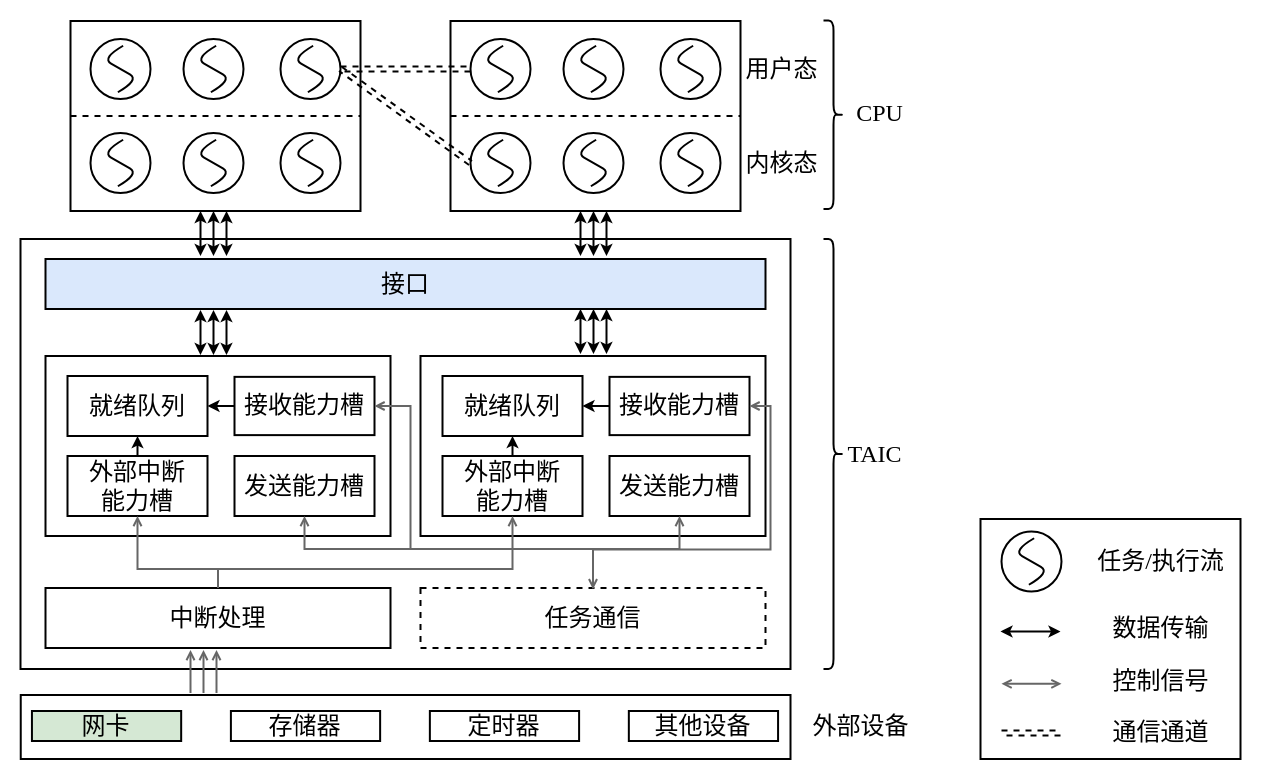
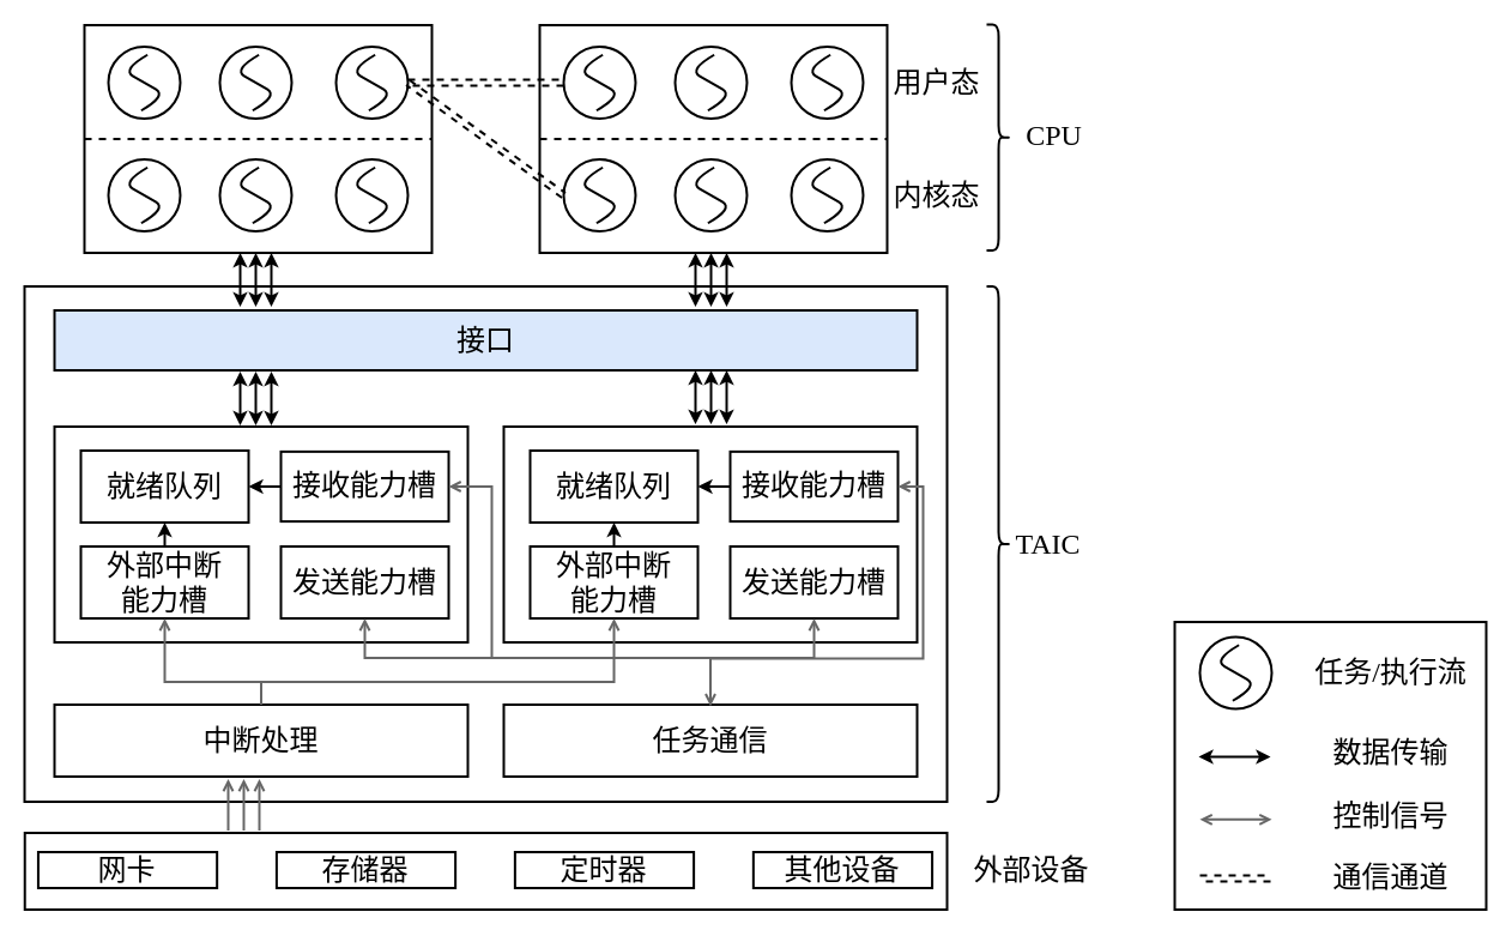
- <mxCell id="22" value="任务通信" style="rounded=0;whiteSpace=wrap;html=1;strokeWidth=2;fontFamily=宋体;fontSize=24;dashed=1;" parent="1" vertex="1"><mxGeometry x="420" y="587.5" width="345" height="60" as="geometry" /></mxCell>
+ <mxCell id="22" value="任务通信" style="rounded=0;whiteSpace=wrap;html=1;strokeWidth=2;fontFamily=宋体;fontSize=24;" parent="1" vertex="1"><mxGeometry x="420" y="587.5" width="345" height="60" as="geometry" /></mxCell>
- <mxCell id="67" value="网卡" style="rounded=0;whiteSpace=wrap;html=1;strokeWidth=2;fontFamily=宋体;fontSize=24;container=0;fillColor=#d5e8d4;" parent="1" vertex="1"><mxGeometry x="31.435" y="710.5" width="149.226" height="30" as="geometry" /></mxCell>
+ <mxCell id="67" value="网卡" style="rounded=0;whiteSpace=wrap;html=1;strokeWidth=2;fontFamily=宋体;fontSize=24;container=0;" parent="1" vertex="1"><mxGeometry x="31.435" y="710.5" width="149.226" height="30" as="geometry" /></mxCell>
